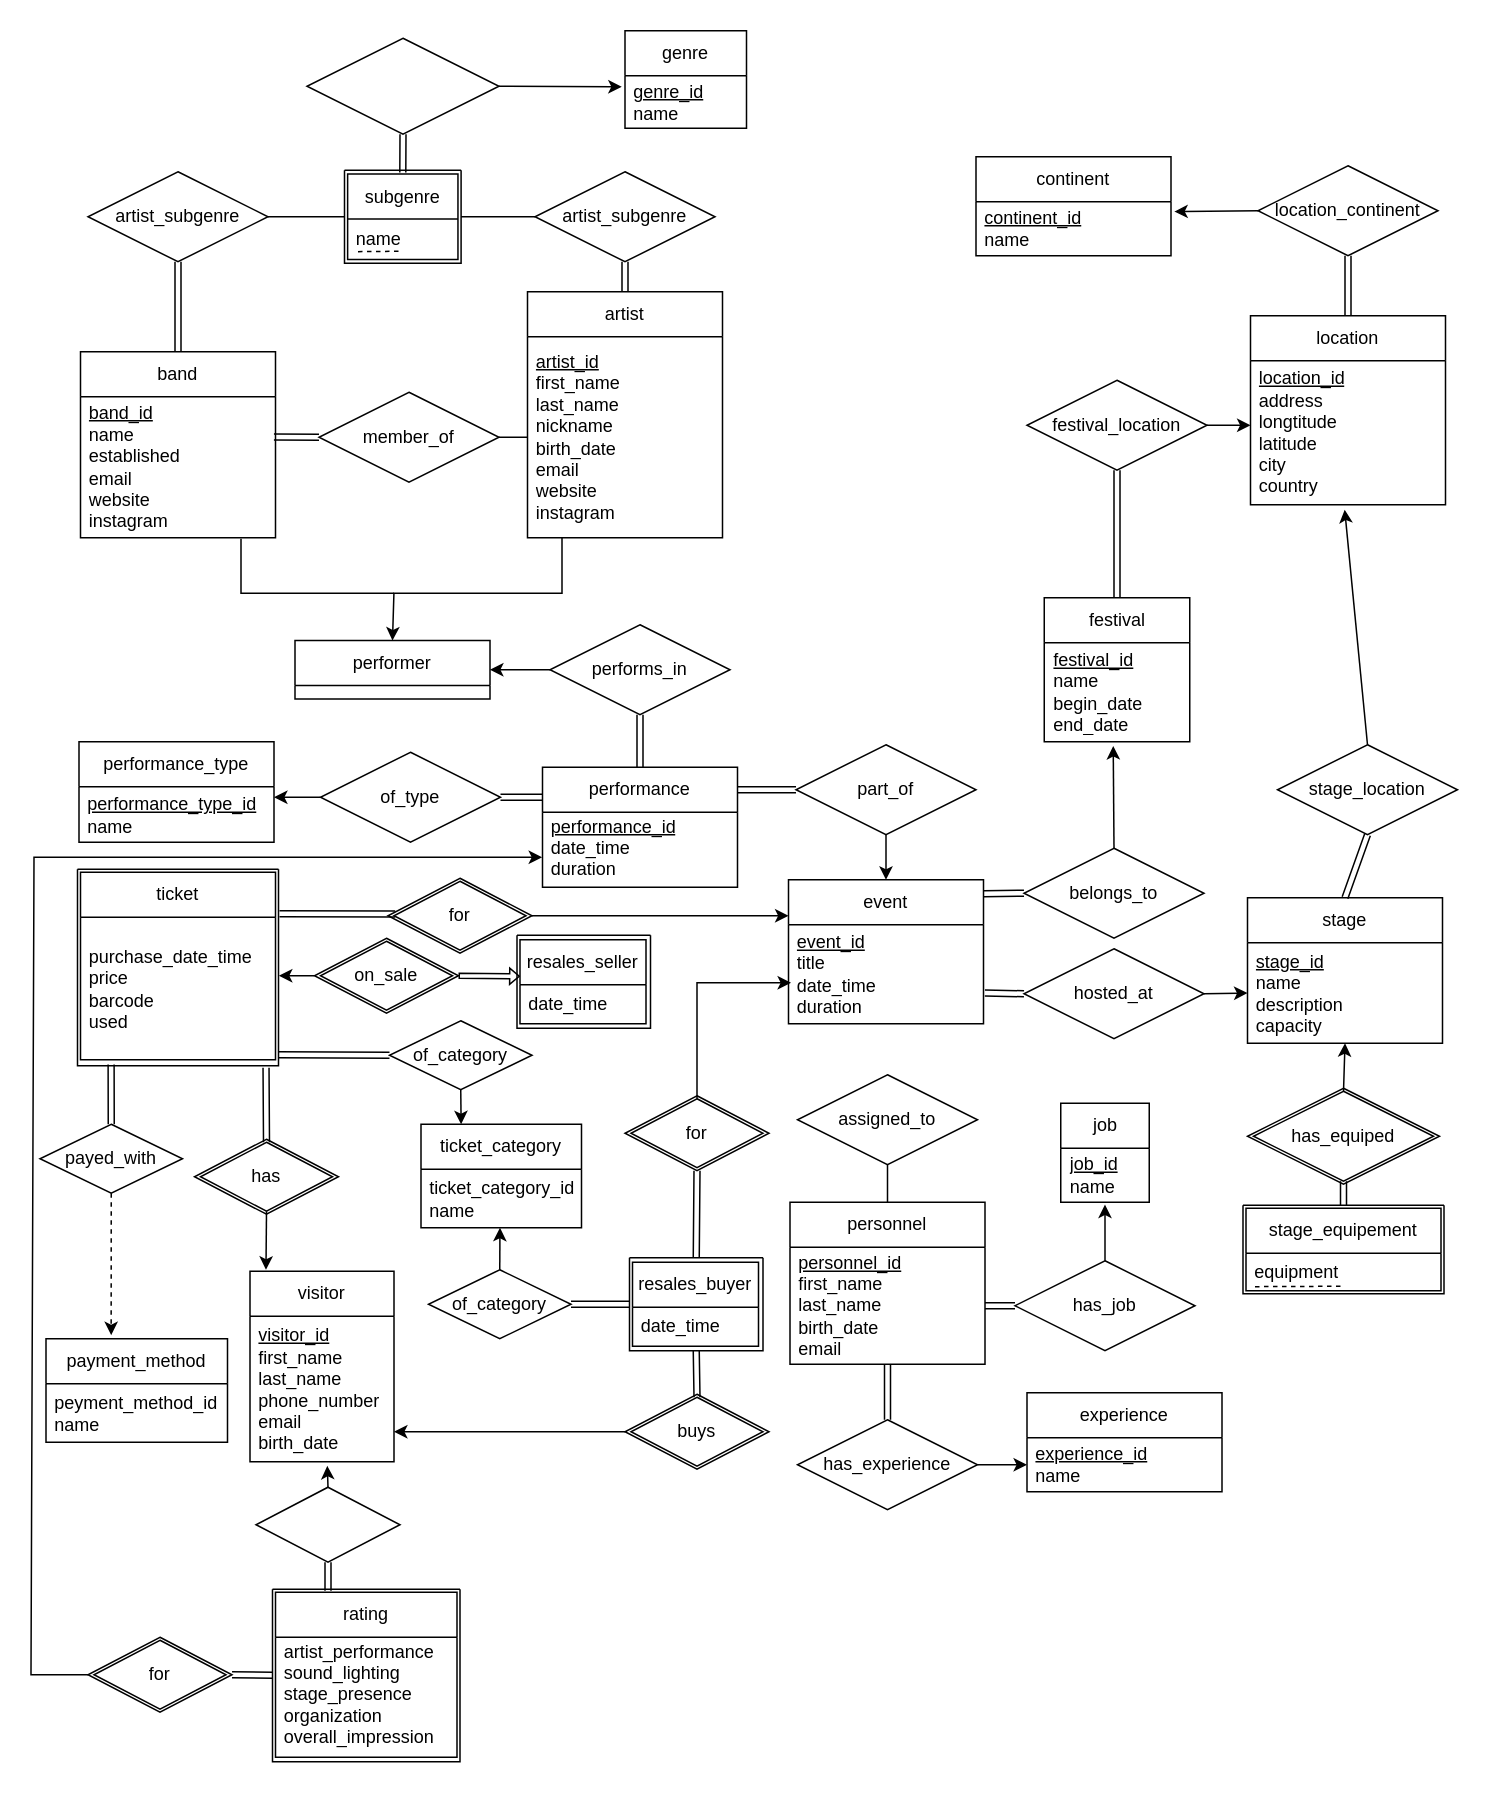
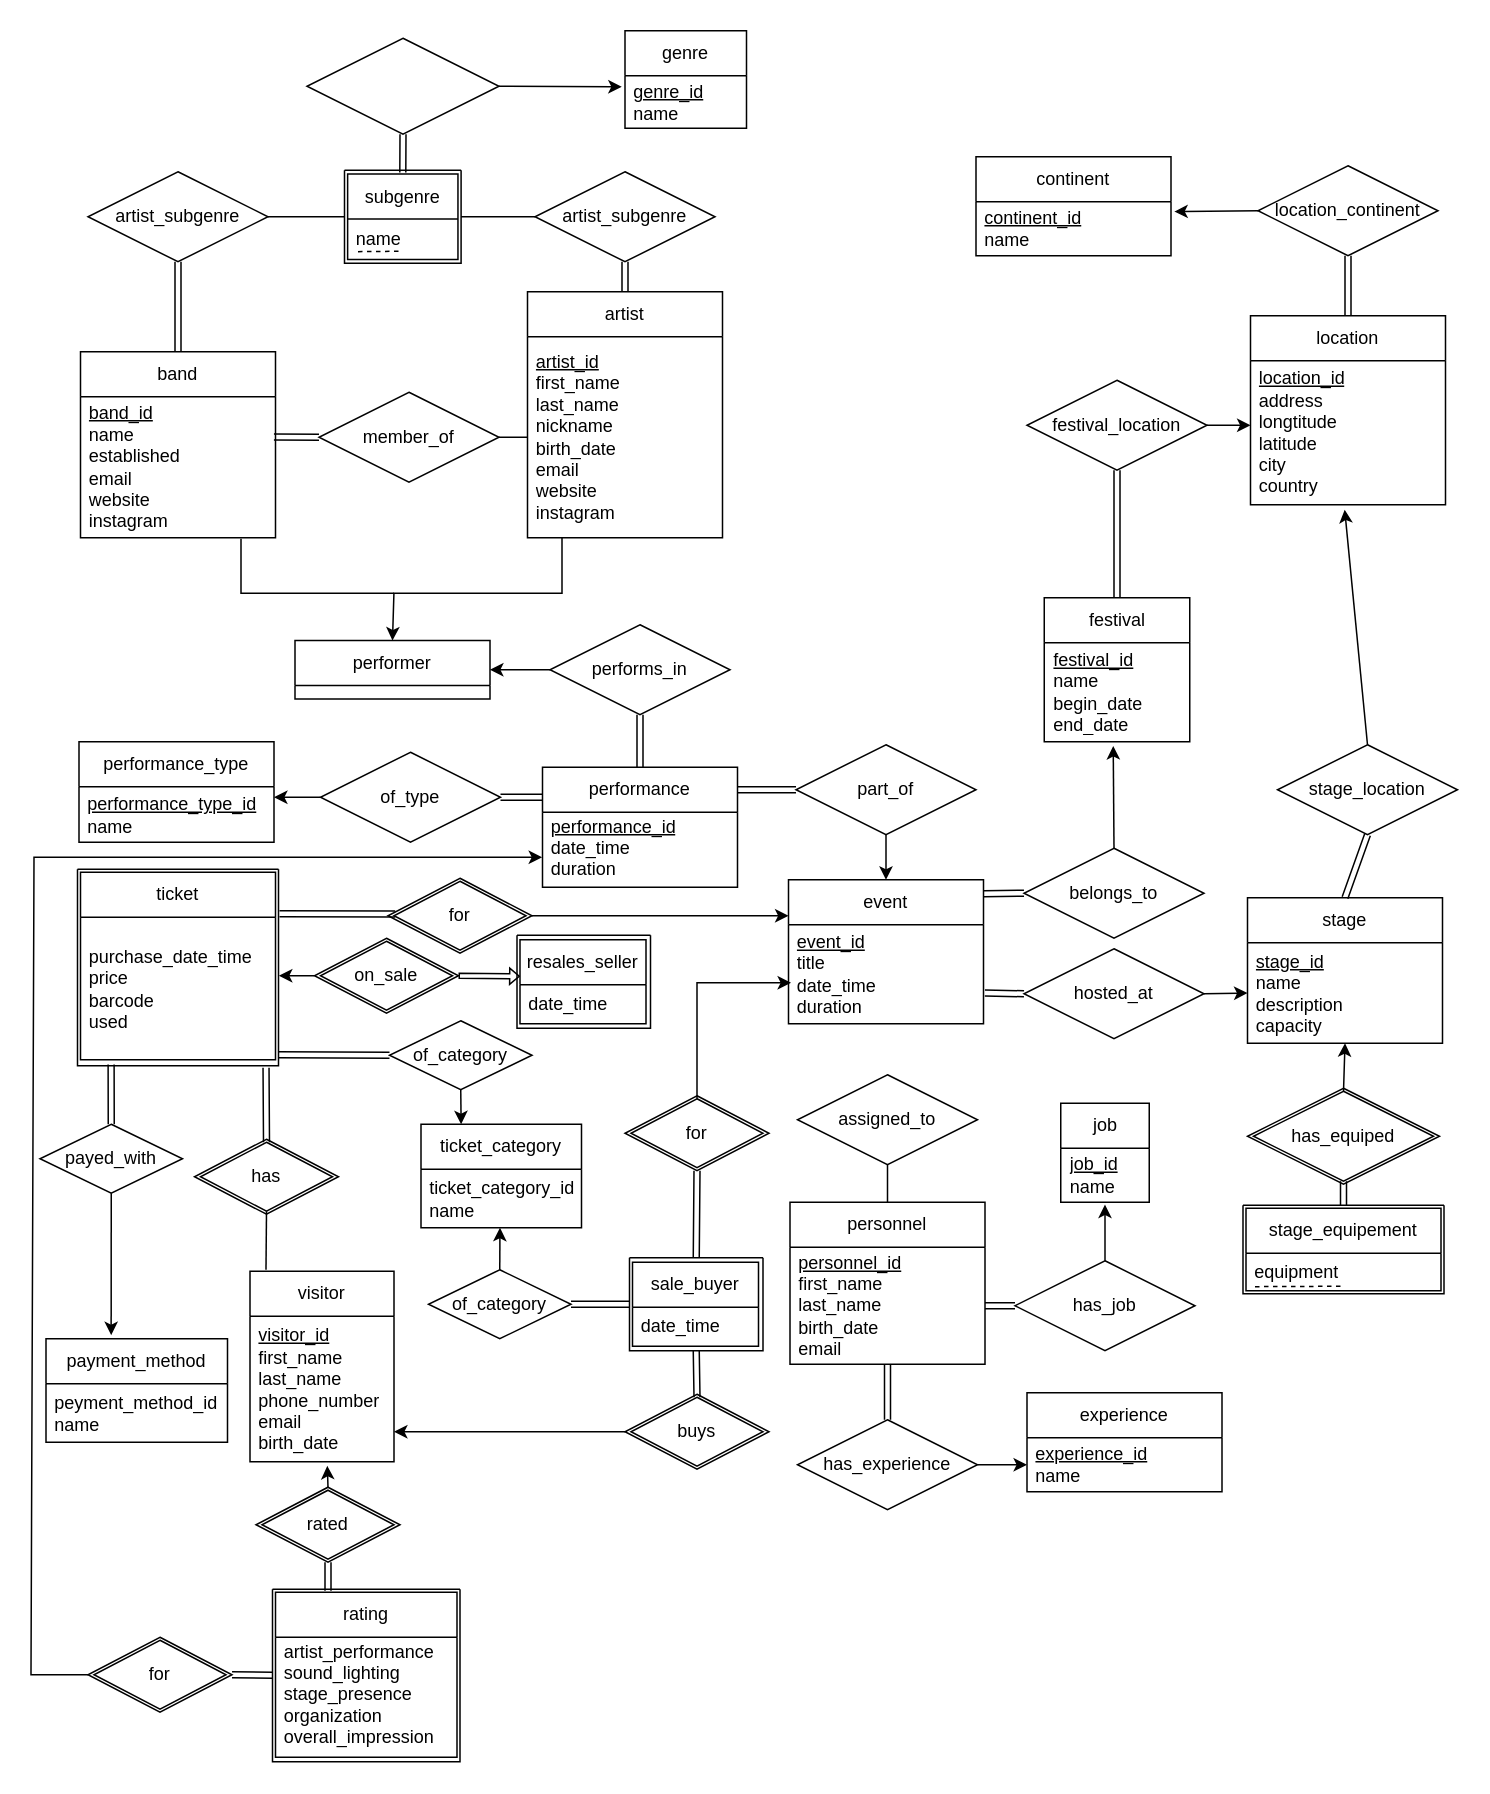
- <mxCell id="99" value="" style="endArrow=classic;html=1;rounded=0;exitX=0.5;exitY=1;exitDx=0;exitDy=0;entryX=0.111;entryY=-0.008;entryDx=0;entryDy=0;entryPerimeter=0;" edge="1" parent="1" source="119" target="92"><mxGeometry width="50" height="50" relative="1" as="geometry"><mxPoint x="266" y="736" as="sourcePoint" /><mxPoint x="534" y="634" as="targetPoint" /></mxGeometry></mxCell>
+ <mxCell id="99" value="" style="endArrow=none;html=1;rounded=0;exitX=0.5;exitY=1;exitDx=0;exitDy=0;entryX=0.111;entryY=-0.008;entryDx=0;entryDy=0;entryPerimeter=0;" edge="1" parent="1" source="119" target="92"><mxGeometry width="50" height="50" relative="1" as="geometry"><mxPoint x="266" y="736" as="sourcePoint" /><mxPoint x="534" y="634" as="targetPoint" /></mxGeometry></mxCell>
- <mxCell id="108" value="" style="endArrow=classic;html=1;rounded=0;exitX=0.5;exitY=1;exitDx=0;exitDy=0;entryX=0.359;entryY=-0.035;entryDx=0;entryDy=0;entryPerimeter=0;dashed=1;" edge="1" parent="1" source="100" target="101"><mxGeometry width="50" height="50" relative="1" as="geometry"><mxPoint x="396" y="764" as="sourcePoint" /><mxPoint x="166" y="881" as="targetPoint" /></mxGeometry></mxCell>
+ <mxCell id="108" value="" style="endArrow=classic;html=1;rounded=0;exitX=0.5;exitY=1;exitDx=0;exitDy=0;entryX=0.359;entryY=-0.035;entryDx=0;entryDy=0;entryPerimeter=0;" edge="1" parent="1" source="100" target="101"><mxGeometry width="50" height="50" relative="1" as="geometry"><mxPoint x="396" y="764" as="sourcePoint" /><mxPoint x="166" y="881" as="targetPoint" /></mxGeometry></mxCell>
- <mxCell id="143" value="resales_buyer" style="swimlane;fontStyle=0;childLayout=stackLayout;horizontal=1;startSize=30;horizontalStack=0;resizeParent=1;resizeParentMax=0;resizeLast=0;collapsible=1;marginBottom=0;whiteSpace=wrap;html=1;" vertex="1" parent="141"><mxGeometry x="2" y="3" width="84" height="56" as="geometry" /></mxCell>
+ <mxCell id="143" value="sale_buyer" style="swimlane;fontStyle=0;childLayout=stackLayout;horizontal=1;startSize=30;horizontalStack=0;resizeParent=1;resizeParentMax=0;resizeLast=0;collapsible=1;marginBottom=0;whiteSpace=wrap;html=1;" vertex="1" parent="141"><mxGeometry x="2" y="3" width="84" height="56" as="geometry" /></mxCell>
+ <mxCell id="116" value="rated" style="shape=rhombus;perimeter=rhombusPerimeter;whiteSpace=wrap;html=1;align=center;" vertex="1" parent="114"><mxGeometry x="4" y="16" width="88" height="46" as="geometry" /></mxCell>
